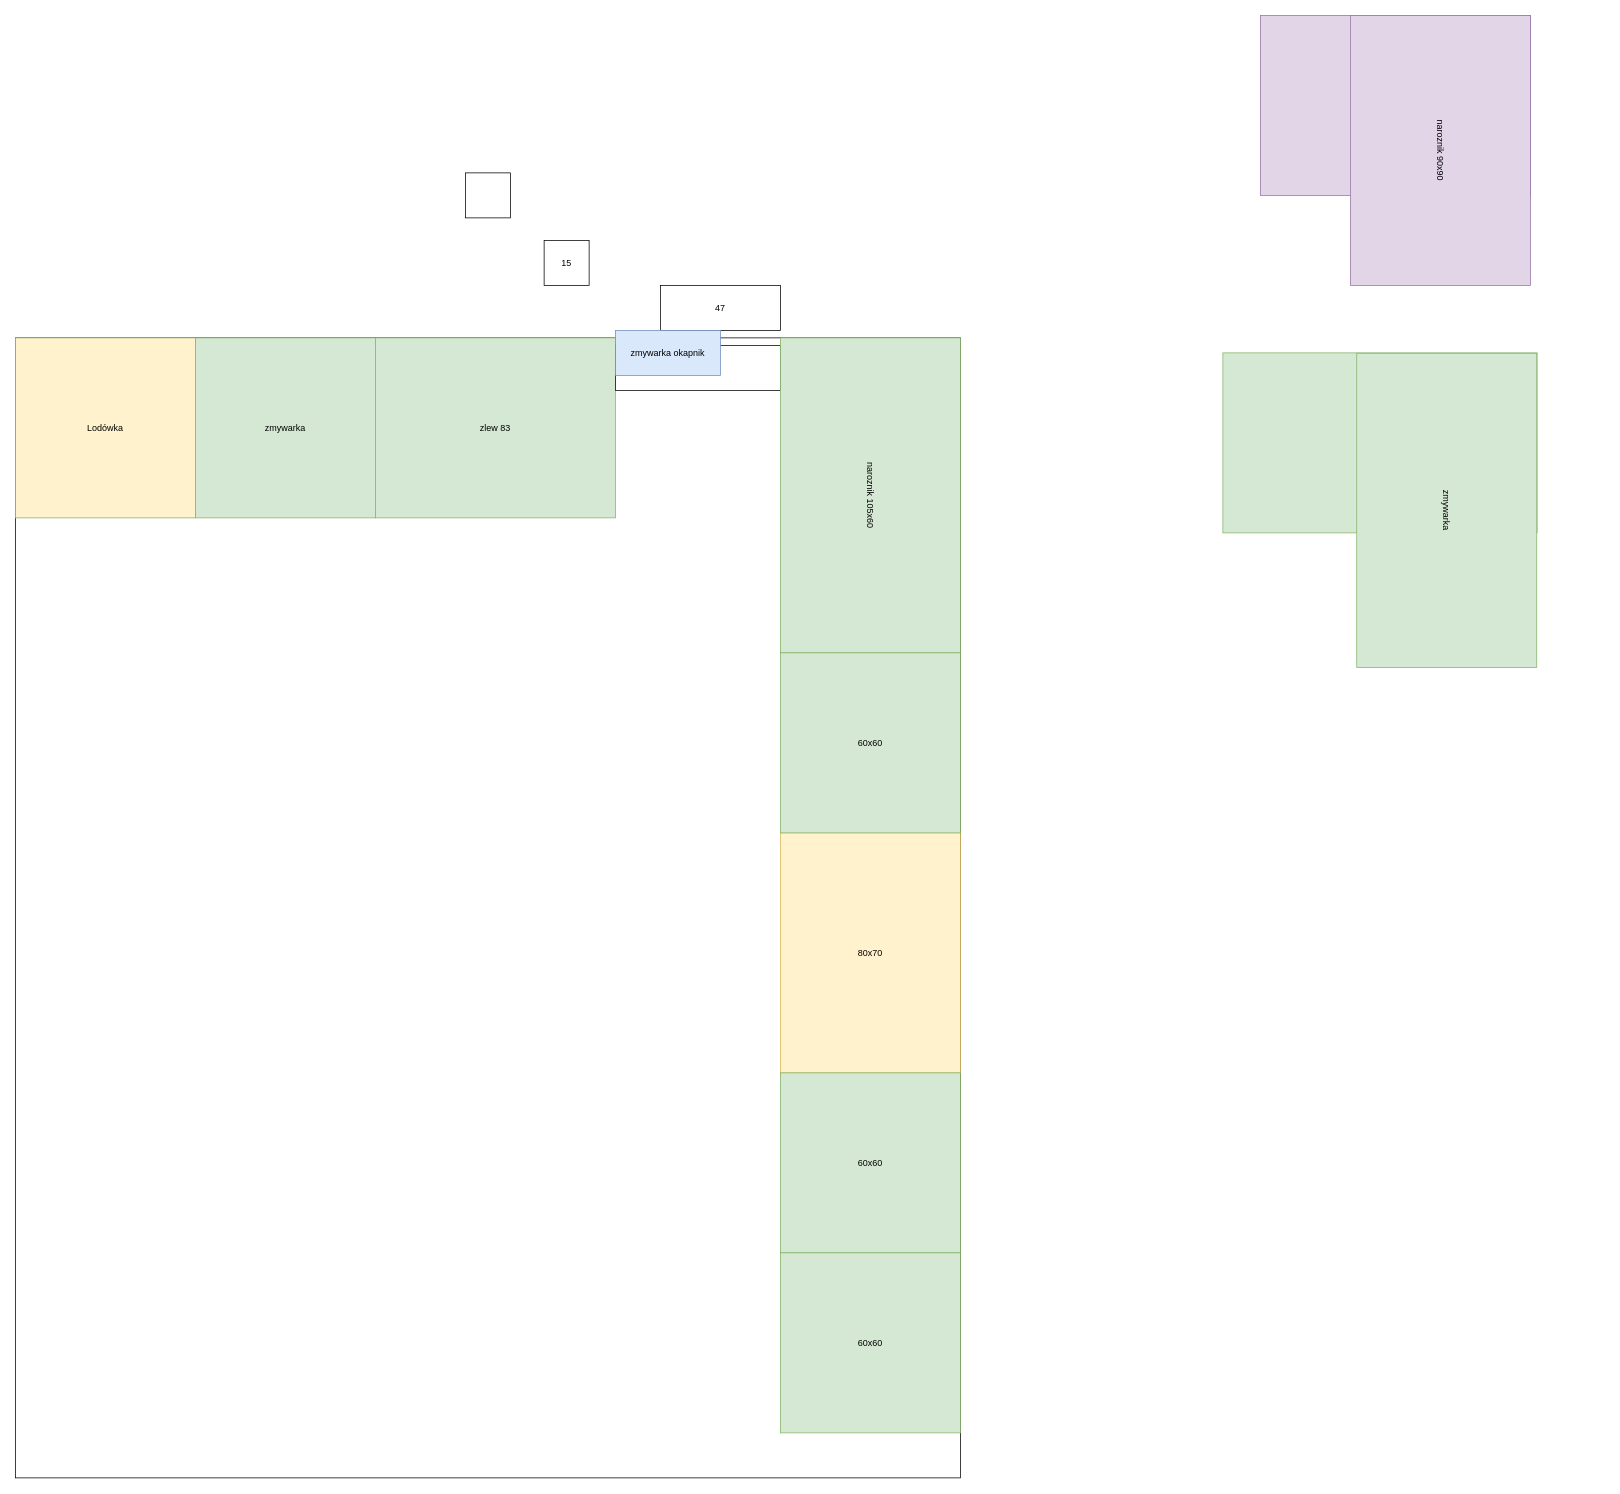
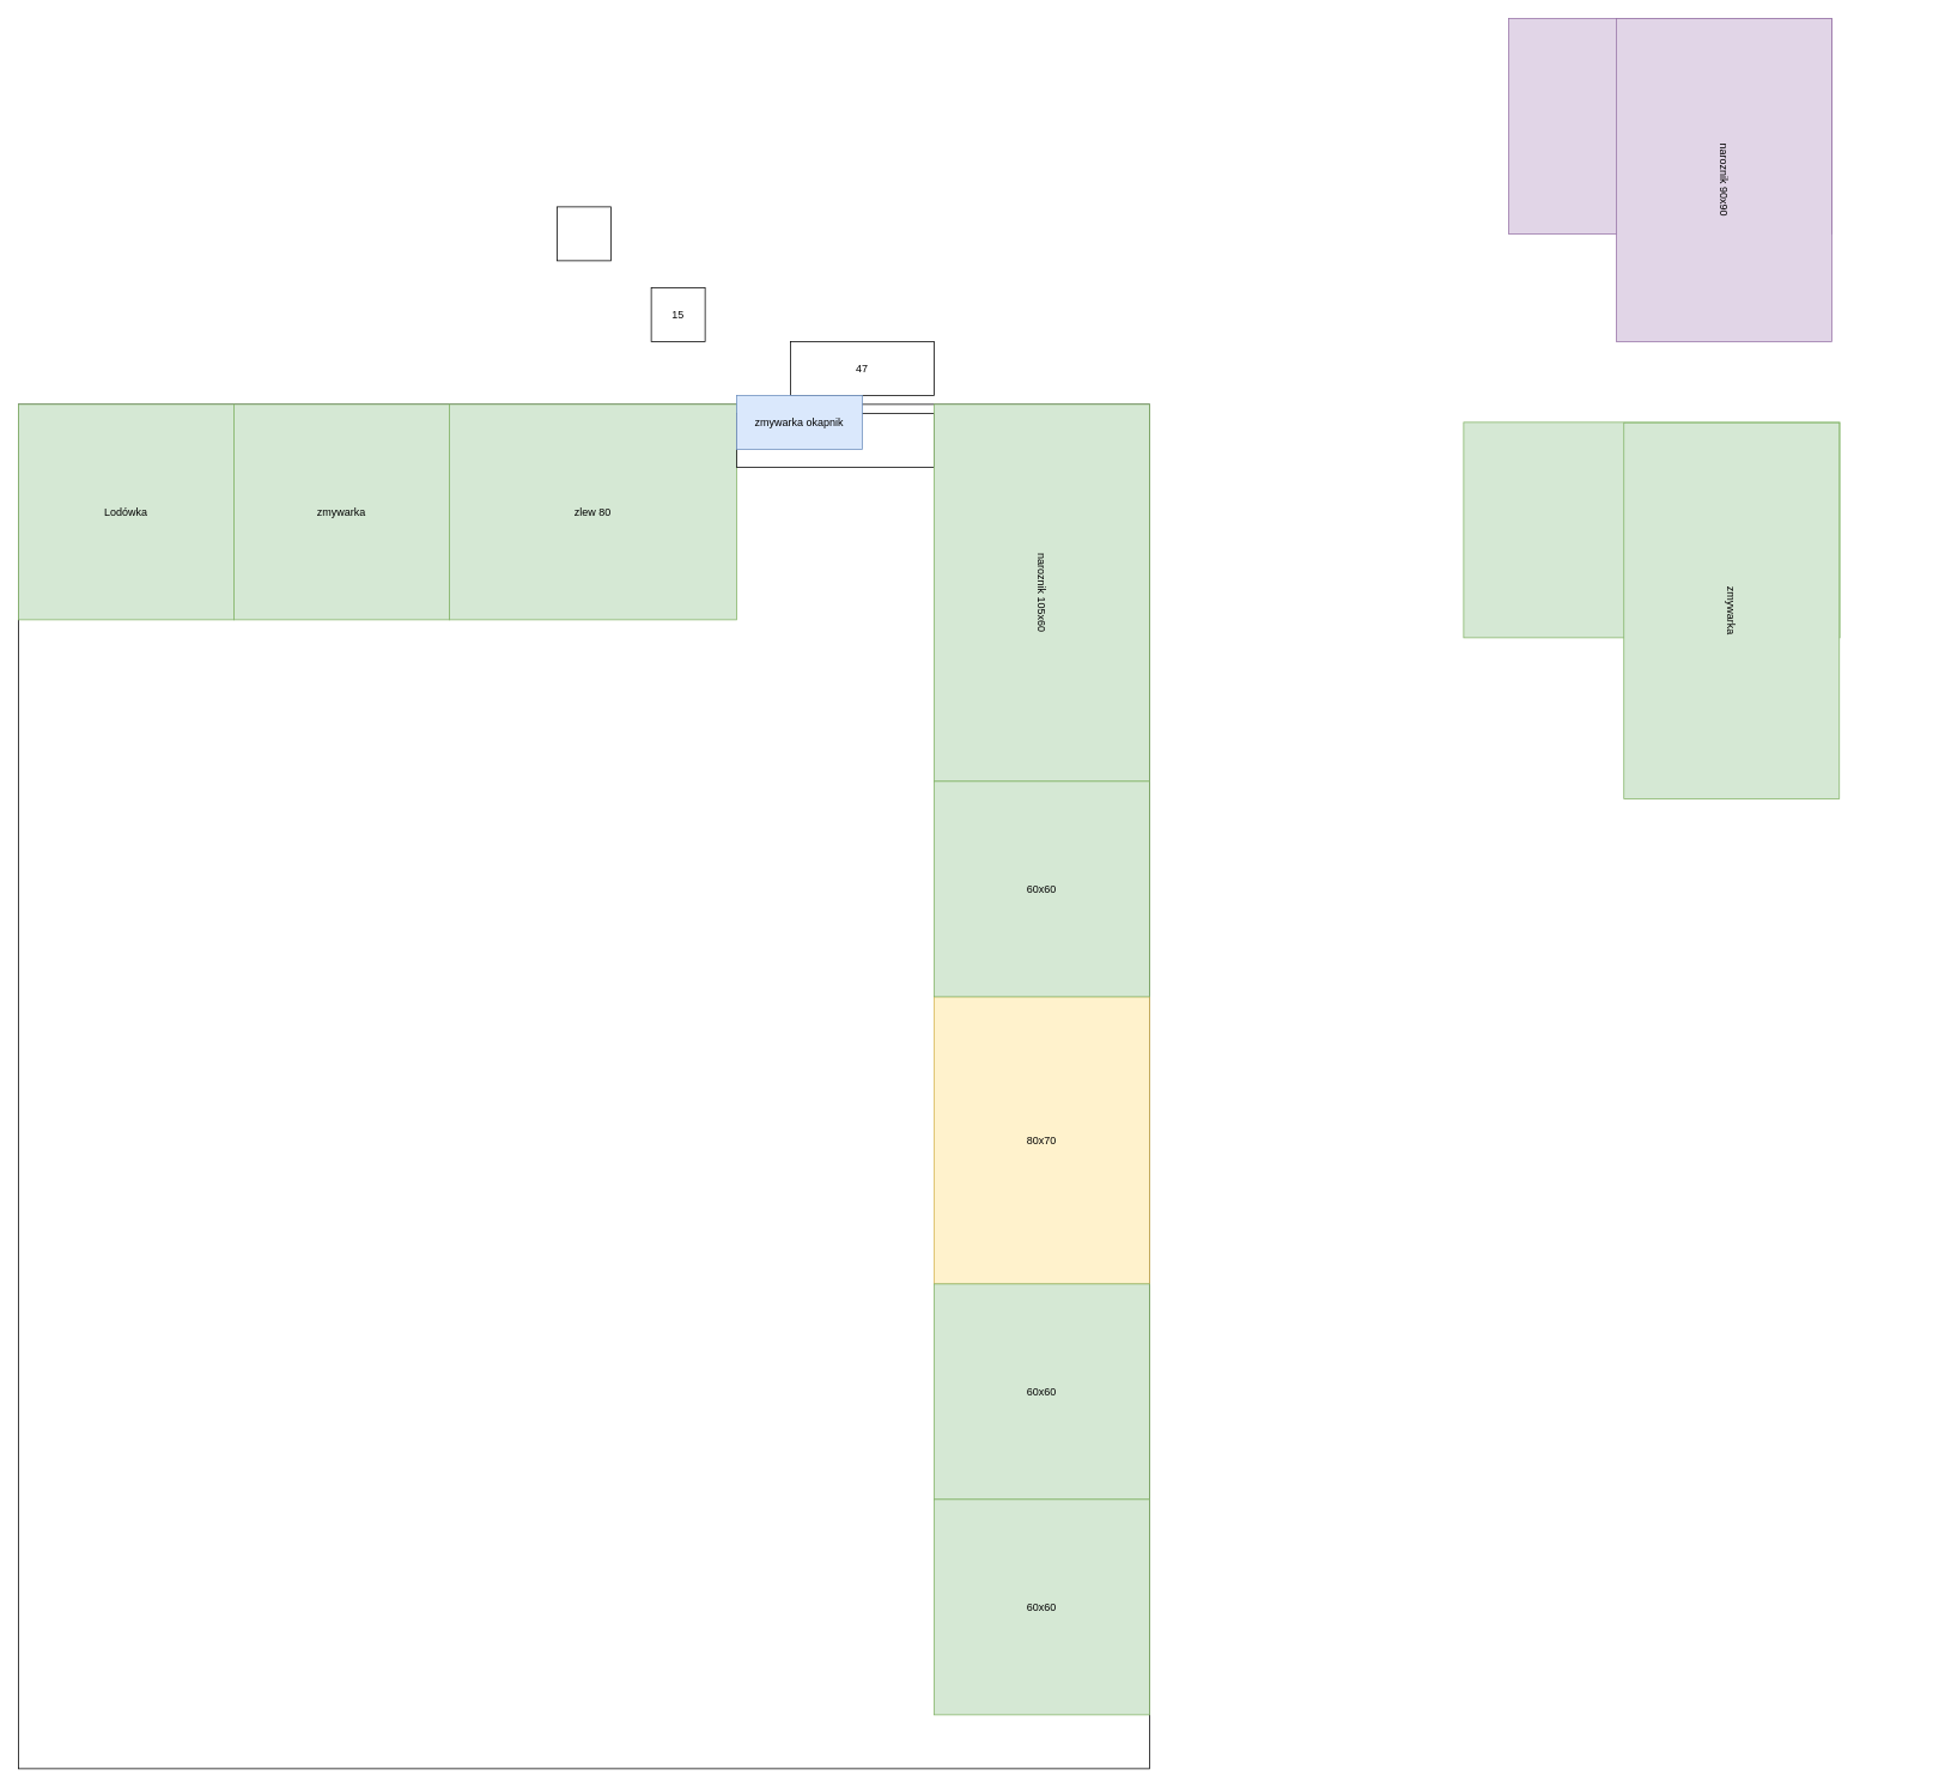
- <mxCell id="3" value="Lodówka" style="rounded=0;whiteSpace=wrap;html=1;fillColor=#fff2cc;strokeColor=#82b366;" vertex="1" parent="1"><mxGeometry x="20" y="450" width="240" height="240" as="geometry" /></mxCell>
+ <mxCell id="3" value="Lodówka" style="rounded=0;whiteSpace=wrap;html=1;fillColor=#d5e8d4;strokeColor=#82b366;" vertex="1" parent="1"><mxGeometry x="20" y="450" width="240" height="240" as="geometry" /></mxCell>
- <mxCell id="5" value="zlew 83" style="rounded=0;whiteSpace=wrap;html=1;fillColor=#d5e8d4;strokeColor=#82b366;" vertex="1" parent="1"><mxGeometry x="500" y="450" width="320" height="240" as="geometry" /></mxCell>
+ <mxCell id="5" value="zlew 80" style="rounded=0;whiteSpace=wrap;html=1;fillColor=#d5e8d4;strokeColor=#82b366;" vertex="1" parent="1"><mxGeometry x="500" y="450" width="320" height="240" as="geometry" /></mxCell>
